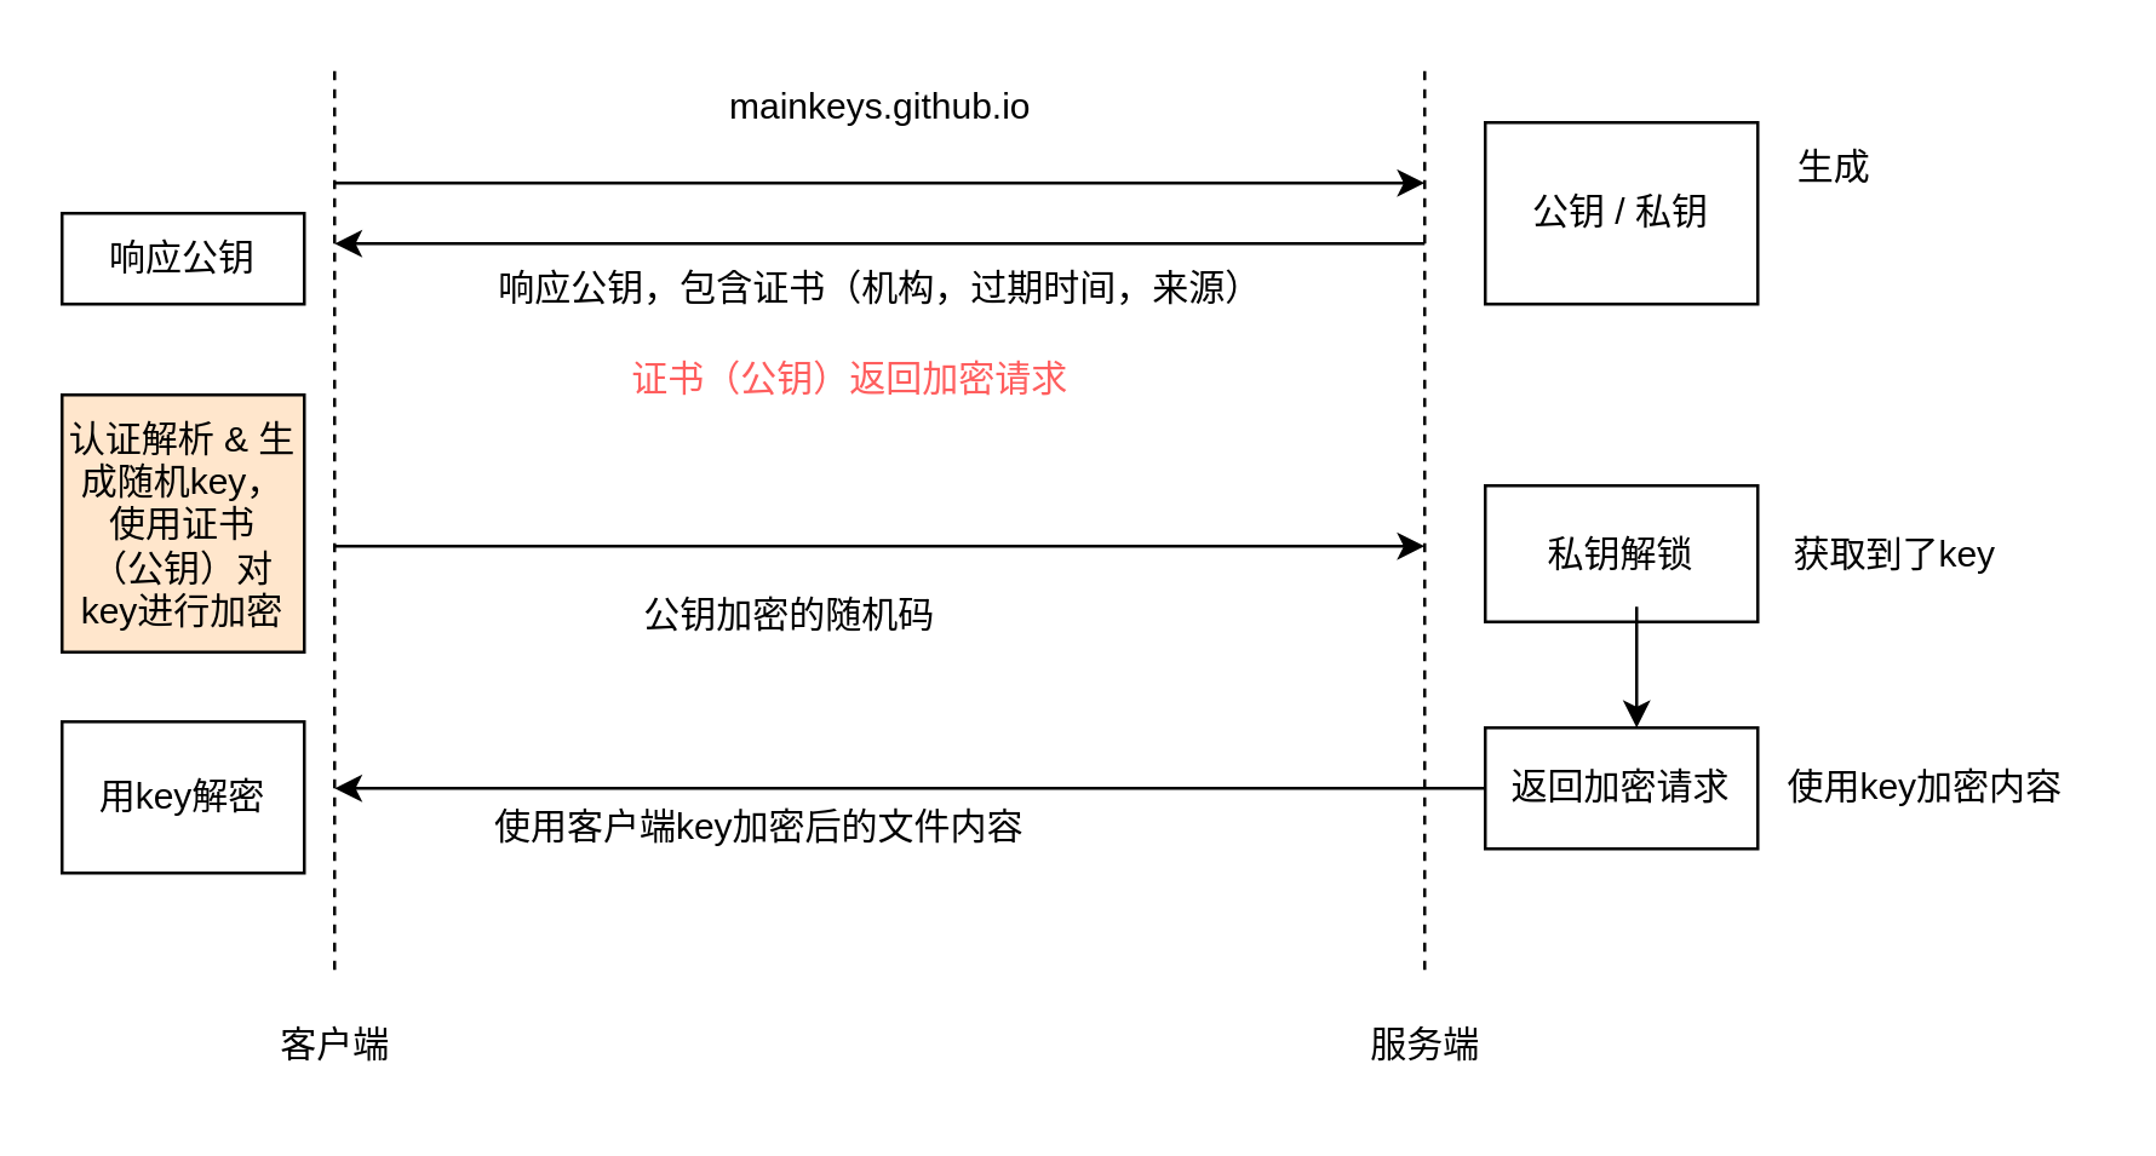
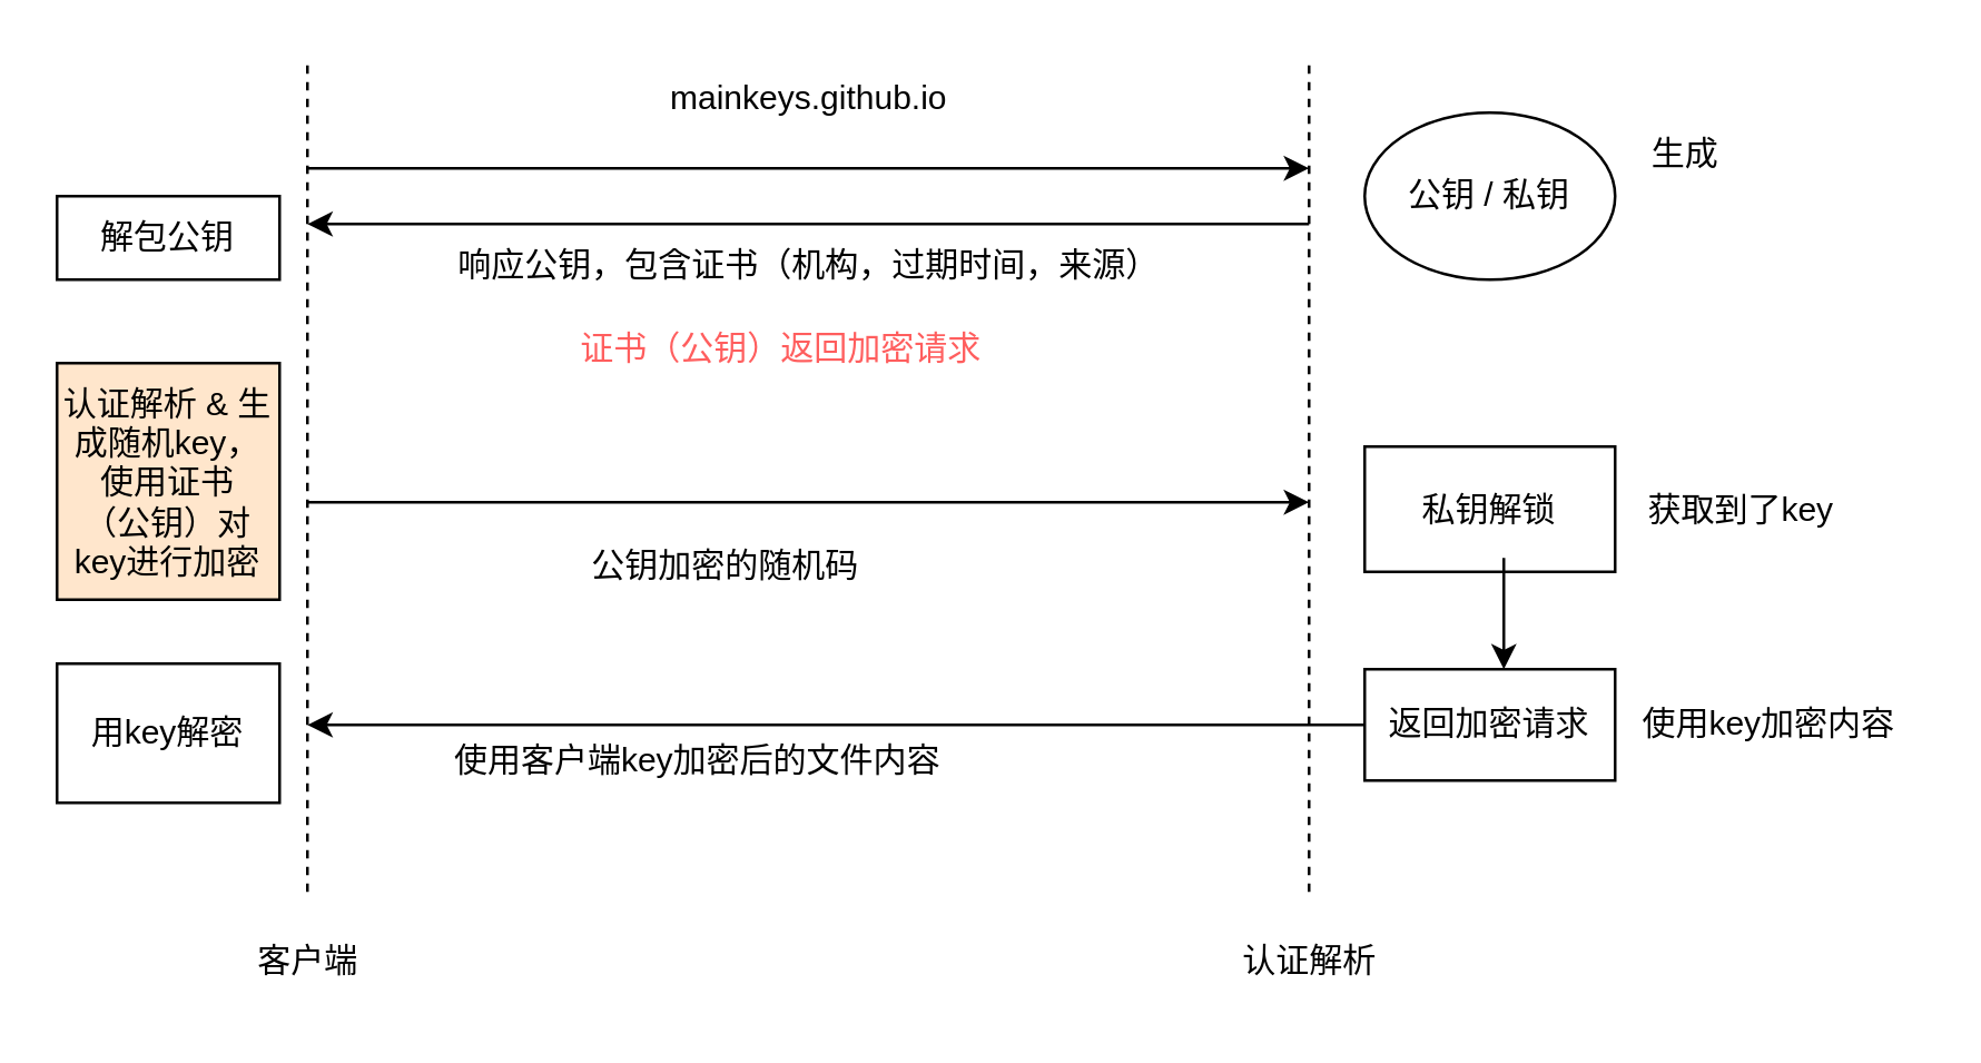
- <mxCell id="8" value="公钥 / 私钥" style="whiteSpace=wrap;html=1;" vertex="1" parent="1"><mxGeometry x="490" y="40" width="90" height="60" as="geometry" /></mxCell>
+ <mxCell id="8" value="公钥 / 私钥" style="ellipse;whiteSpace=wrap;html=1;" vertex="1" parent="1"><mxGeometry x="490" y="40" width="90" height="60" as="geometry" /></mxCell>
- <mxCell id="12" value="响应公钥" style="whiteSpace=wrap;html=1;" vertex="1" parent="1"><mxGeometry x="20" y="70" width="80" height="30" as="geometry" /></mxCell>
+ <mxCell id="12" value="解包公钥" style="whiteSpace=wrap;html=1;" vertex="1" parent="1"><mxGeometry x="20" y="70" width="80" height="30" as="geometry" /></mxCell>
- <mxCell id="5" value="服务端" style="text;html=1;align=center;verticalAlign=middle;resizable=0;points=[];autosize=1;strokeColor=none;fillColor=none;" vertex="1" parent="1"><mxGeometry x="440" y="330" width="60" height="30" as="geometry" /></mxCell>
+ <mxCell id="5" value="认证解析" style="text;html=1;align=center;verticalAlign=middle;resizable=0;points=[];autosize=1;strokeColor=none;fillColor=none;" vertex="1" parent="1"><mxGeometry x="440" y="330" width="60" height="30" as="geometry" /></mxCell>
